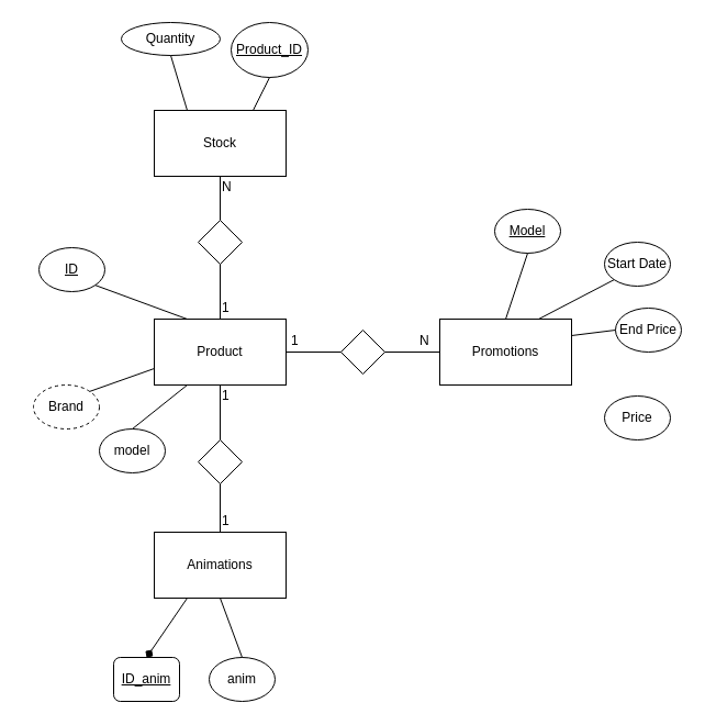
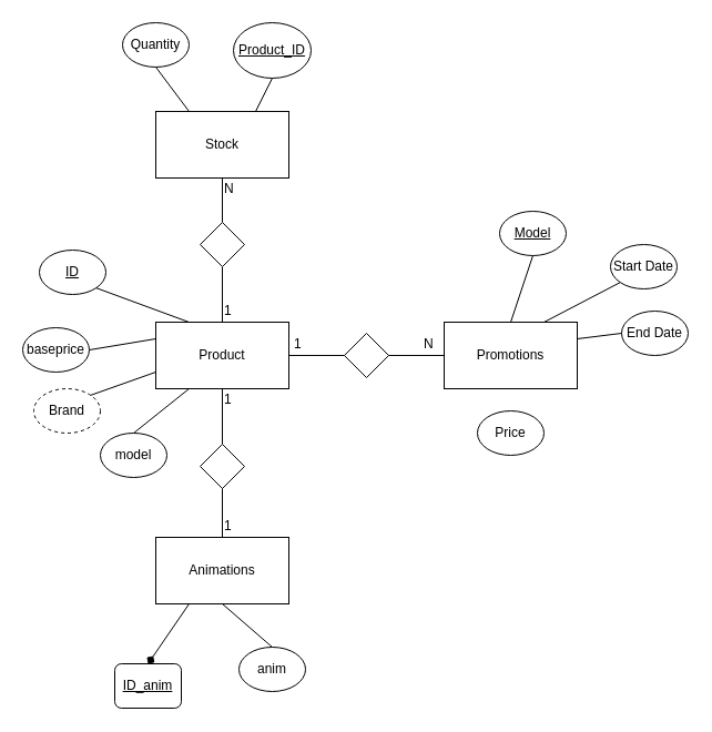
- <mxCell id="13" value="Quantity" style="ellipse;whiteSpace=wrap;html=1;" parent="1" vertex="1"><mxGeometry x="110" y="20" width="90" height="30" as="geometry" /></mxCell>
+ <mxCell id="13" value="Quantity" style="ellipse;whiteSpace=wrap;html=1;" parent="1" vertex="1"><mxGeometry x="110" y="20" width="60" height="40" as="geometry" /></mxCell>
- <mxCell id="15" value="End Price" style="ellipse;whiteSpace=wrap;html=1;" parent="1" vertex="1"><mxGeometry x="560" y="280" width="60" height="40" as="geometry" /></mxCell>
+ <mxCell id="15" value="End Date" style="ellipse;whiteSpace=wrap;html=1;" parent="1" vertex="1"><mxGeometry x="560" y="280" width="60" height="40" as="geometry" /></mxCell>
+ <mxCell id="21" value="" style="endArrow=none;html=1;strokeColor=#000000;strokeWidth=1;entryX=1;entryY=0.5;entryDx=0;entryDy=0;exitX=0;exitY=0.25;exitDx=0;exitDy=0;" parent="1" source="3" target="10" edge="1"><mxGeometry width="50" height="50" relative="1" as="geometry"><mxPoint x="460" y="560" as="sourcePoint" /><mxPoint x="510" y="510" as="targetPoint" /></mxGeometry></mxCell>
+ <mxCell id="10" value="baseprice" style="ellipse;whiteSpace=wrap;html=1;" parent="1" vertex="1"><mxGeometry x="20" y="295" width="60" height="40" as="geometry" /></mxCell>
- <mxCell id="7" value="Price" style="ellipse;whiteSpace=wrap;html=1;" parent="1" vertex="1"><mxGeometry x="550" y="360" width="60" height="40" as="geometry" /></mxCell>
+ <mxCell id="7" value="Price" style="ellipse;whiteSpace=wrap;html=1;" parent="1" vertex="1"><mxGeometry x="430" y="370" width="60" height="40" as="geometry" /></mxCell>
- <mxCell id="41" value="anim" style="ellipse;whiteSpace=wrap;html=1;" vertex="1" parent="1"><mxGeometry x="190" y="598" width="60" height="40" as="geometry" /></mxCell>
+ <mxCell id="41" value="anim" style="ellipse;whiteSpace=wrap;html=1;" vertex="1" parent="1"><mxGeometry x="215" y="583" width="60" height="40" as="geometry" /></mxCell>
